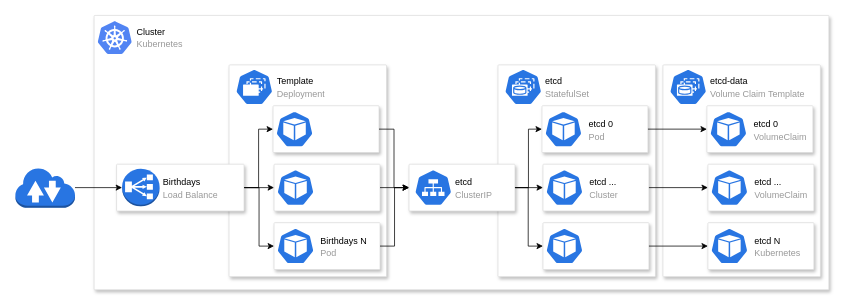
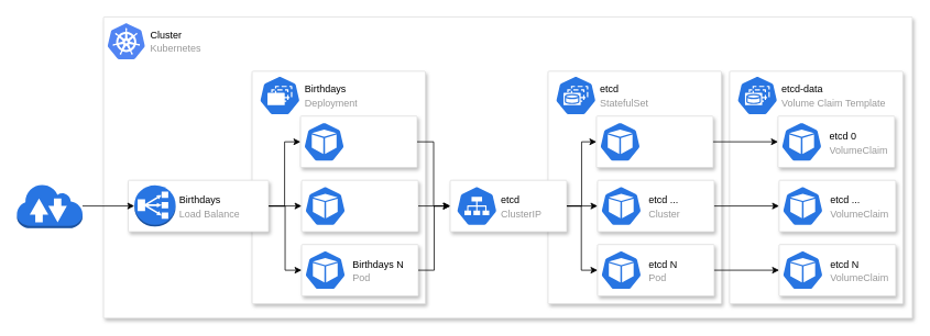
- <mxCell id="5" value="&lt;h1 style=&quot;line-height: 0.7&quot;&gt;&lt;font color=&quot;#000000&quot; style=&quot;font-size: 12px ; font-weight: 400&quot;&gt;Template&lt;/font&gt;&lt;br style=&quot;font-size: 12px ; font-weight: 400 ; color: rgb(153 , 153 , 153)&quot;&gt;&lt;span style=&quot;font-size: 12px ; font-weight: 400 ; color: rgb(153 , 153 , 153) ; line-height: 1&quot;&gt;Deployment&lt;/span&gt;&lt;br&gt;&lt;/h1&gt;" style="text;html=1;strokeColor=none;fillColor=none;spacing=5;spacingTop=-20;whiteSpace=wrap;overflow=hidden;rounded=0;align=left;" vertex="1" parent="1"><mxGeometry x="363.667" y="90.44" width="124.0" height="50" as="geometry" /></mxCell>
+ <mxCell id="5" value="&lt;h1 style=&quot;line-height: 0.7&quot;&gt;&lt;font color=&quot;#000000&quot; style=&quot;font-size: 12px ; font-weight: 400&quot;&gt;Birthdays&lt;/font&gt;&lt;br style=&quot;font-size: 12px ; font-weight: 400 ; color: rgb(153 , 153 , 153)&quot;&gt;&lt;span style=&quot;font-size: 12px ; font-weight: 400 ; color: rgb(153 , 153 , 153) ; line-height: 1&quot;&gt;Deployment&lt;/span&gt;&lt;br&gt;&lt;/h1&gt;" style="text;html=1;strokeColor=none;fillColor=none;spacing=5;spacingTop=-20;whiteSpace=wrap;overflow=hidden;rounded=0;align=left;" vertex="1" parent="1"><mxGeometry x="363.667" y="90.44" width="124.0" height="50" as="geometry" /></mxCell>
- <mxCell id="25" value="&lt;h1 style=&quot;line-height: 0.7&quot;&gt;&lt;font color=&quot;#000000&quot; style=&quot;font-size: 12px ; font-weight: 400&quot;&gt;etcd 0&lt;/font&gt;&lt;br style=&quot;font-size: 12px ; font-weight: 400 ; color: rgb(153 , 153 , 153)&quot;&gt;&lt;span style=&quot;font-size: 12px ; font-weight: 400 ; color: rgb(153 , 153 , 153) ; line-height: 1&quot;&gt;Pod&lt;/span&gt;&lt;br&gt;&lt;/h1&gt;" style="text;html=1;strokeColor=none;fillColor=none;spacing=5;spacingTop=-20;whiteSpace=wrap;overflow=hidden;rounded=0;align=left;" vertex="1" parent="21"><mxGeometry x="184.67" y="60.66" width="54" height="50" as="geometry" /></mxCell>
- <mxCell id="53" value="&lt;h1 style=&quot;line-height: 0.7&quot;&gt;&lt;font color=&quot;#000000&quot; style=&quot;font-size: 12px ; font-weight: 400&quot;&gt;etcd N&lt;/font&gt;&lt;br style=&quot;font-size: 12px ; font-weight: 400 ; color: rgb(153 , 153 , 153)&quot;&gt;&lt;span style=&quot;font-size: 12px ; font-weight: 400 ; color: rgb(153 , 153 , 153) ; line-height: 1&quot;&gt;Kubernetes&lt;/span&gt;&lt;br&gt;&lt;/h1&gt;" style="text;html=1;strokeColor=none;fillColor=none;spacing=5;spacingTop=-20;whiteSpace=wrap;overflow=hidden;rounded=0;align=left;" vertex="1" parent="1"><mxGeometry x="1001" y="302.66" width="104" height="50" as="geometry" /></mxCell>
+ <mxCell id="53" value="&lt;h1 style=&quot;line-height: 0.7&quot;&gt;&lt;font color=&quot;#000000&quot; style=&quot;font-size: 12px ; font-weight: 400&quot;&gt;etcd N&lt;/font&gt;&lt;br style=&quot;font-size: 12px ; font-weight: 400 ; color: rgb(153 , 153 , 153)&quot;&gt;&lt;span style=&quot;font-size: 12px ; font-weight: 400 ; color: rgb(153 , 153 , 153) ; line-height: 1&quot;&gt;VolumeClaim&lt;/span&gt;&lt;br&gt;&lt;/h1&gt;" style="text;html=1;strokeColor=none;fillColor=none;spacing=5;spacingTop=-20;whiteSpace=wrap;overflow=hidden;rounded=0;align=left;" vertex="1" parent="1"><mxGeometry x="1001" y="302.66" width="104" height="50" as="geometry" /></mxCell>
+ <mxCell id="32" value="&lt;h1 style=&quot;line-height: 0.7&quot;&gt;&lt;font color=&quot;#000000&quot; style=&quot;font-size: 12px ; font-weight: 400&quot;&gt;etcd N&lt;/font&gt;&lt;br style=&quot;font-size: 12px ; font-weight: 400 ; color: rgb(153 , 153 , 153)&quot;&gt;&lt;span style=&quot;font-size: 12px ; font-weight: 400 ; color: rgb(153 , 153 , 153) ; line-height: 1&quot;&gt;Pod&lt;/span&gt;&lt;br&gt;&lt;/h1&gt;" style="text;html=1;strokeColor=none;fillColor=none;spacing=5;spacingTop=-20;whiteSpace=wrap;overflow=hidden;rounded=0;align=left;" vertex="1" parent="21"><mxGeometry x="186" y="216.66" width="52.67" height="50" as="geometry" /></mxCell>
